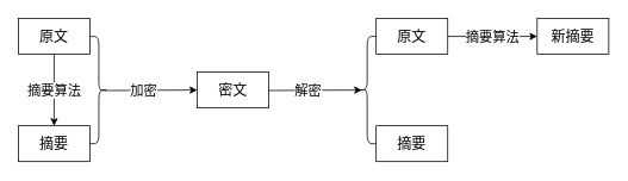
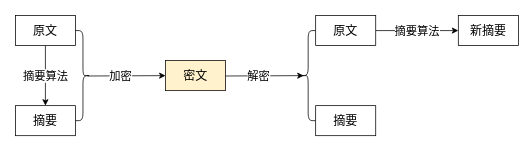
- <mxCell id="15" value="&lt;font style=&quot;font-size: 16px&quot;&gt;新摘要&lt;/font&gt;" style="rounded=0;whiteSpace=wrap;html=1;" vertex="1" parent="1"><mxGeometry x="600" y="20" width="80" height="40" as="geometry" /></mxCell>
+ <mxCell id="15" value="&lt;font style=&quot;font-size: 16px&quot;&gt;新摘要&lt;/font&gt;" style="rounded=0;whiteSpace=wrap;html=1;" vertex="1" parent="1"><mxGeometry x="610" y="20" width="80" height="40" as="geometry" /></mxCell>
- <mxCell id="8" value="&lt;font style=&quot;font-size: 16px&quot;&gt;密文&lt;/font&gt;" style="rounded=0;whiteSpace=wrap;html=1;" vertex="1" parent="1"><mxGeometry x="220" y="80" width="80" height="40" as="geometry" /></mxCell>
+ <mxCell id="8" value="&lt;font style=&quot;font-size: 16px&quot;&gt;密文&lt;/font&gt;" style="rounded=0;whiteSpace=wrap;html=1;fillColor=#fff2cc;" vertex="1" parent="1"><mxGeometry x="220" y="80" width="80" height="40" as="geometry" /></mxCell>
